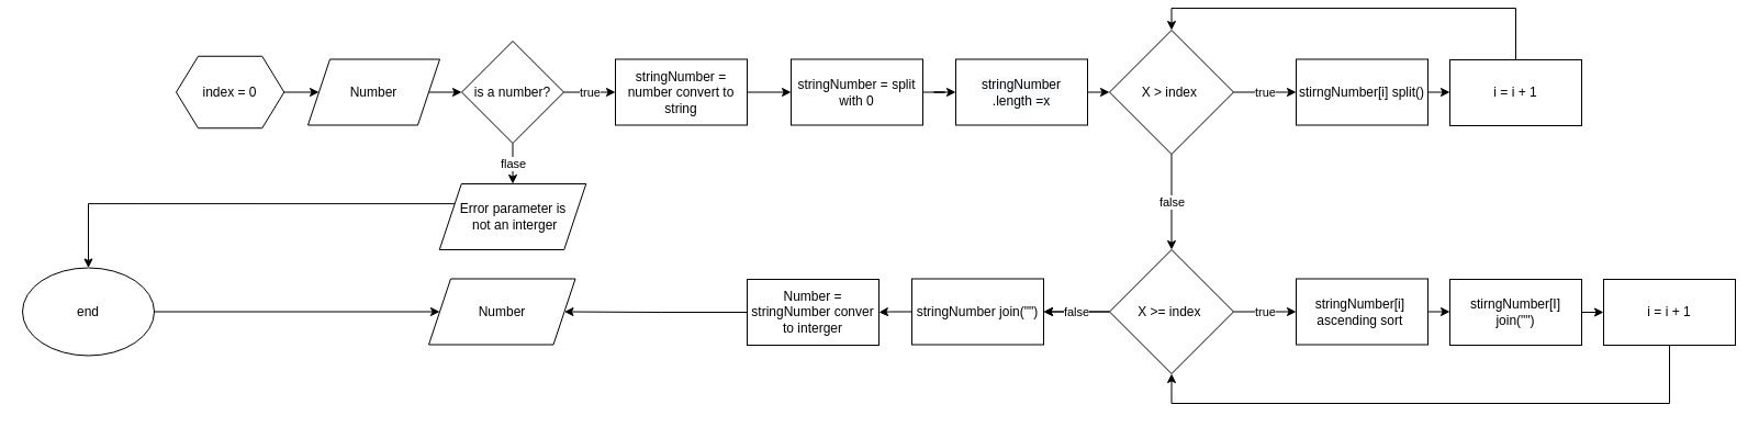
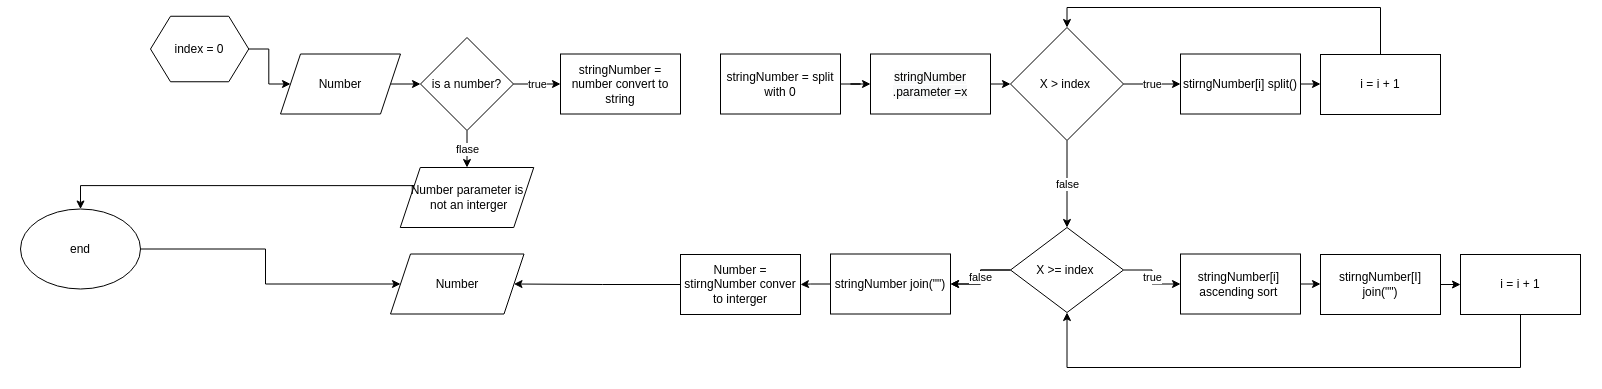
- <mxCell id="19" value="index = 0" style="shape=hexagon;perimeter=hexagonPerimeter2;whiteSpace=wrap;html=1;fixedSize=1;" vertex="1" parent="1"><mxGeometry x="160" y="43.75" width="98.25" height="65.5" as="geometry" /></mxCell>
+ <mxCell id="19" value="index = 0" style="shape=hexagon;perimeter=hexagonPerimeter2;whiteSpace=wrap;html=1;fixedSize=1;" vertex="1" parent="1"><mxGeometry x="150" y="8.75" width="98.25" height="65.5" as="geometry" /></mxCell>
- <mxCell id="7" style="edgeStyle=orthogonalEdgeStyle;rounded=0;orthogonalLoop=1;jettySize=auto;html=1;exitX=1;exitY=0.5;exitDx=0;exitDy=0;entryX=0;entryY=0.5;entryDx=0;entryDy=0;" edge="1" parent="1" source="8" target="10"><mxGeometry relative="1" as="geometry" /></mxCell>
- <mxCell id="17" value="&lt;meta charset=&quot;utf-8&quot;&gt;&lt;span style=&quot;color: rgb(0, 0, 0); font-family: helvetica; font-size: 12px; font-style: normal; font-weight: 400; letter-spacing: normal; text-align: center; text-indent: 0px; text-transform: none; word-spacing: 0px; background-color: rgb(248, 249, 250); display: inline; float: none;&quot;&gt;stringNumber&lt;/span&gt;&lt;br style=&quot;color: rgb(0, 0, 0); font-family: helvetica; font-size: 12px; font-style: normal; font-weight: 400; letter-spacing: normal; text-align: center; text-indent: 0px; text-transform: none; word-spacing: 0px; background-color: rgb(248, 249, 250);&quot;&gt;&lt;span style=&quot;color: rgb(0, 0, 0); font-family: helvetica; font-size: 12px; font-style: normal; font-weight: 400; letter-spacing: normal; text-align: center; text-indent: 0px; text-transform: none; word-spacing: 0px; background-color: rgb(248, 249, 250); display: inline; float: none;&quot;&gt;.length =x&lt;/span&gt;" style="rounded=0;whiteSpace=wrap;html=1;" vertex="1" parent="1"><mxGeometry x="870" y="46.5" width="120" height="60" as="geometry" /></mxCell>
+ <mxCell id="17" value="&lt;meta charset=&quot;utf-8&quot;&gt;&lt;span style=&quot;color: rgb(0, 0, 0); font-family: helvetica; font-size: 12px; font-style: normal; font-weight: 400; letter-spacing: normal; text-align: center; text-indent: 0px; text-transform: none; word-spacing: 0px; background-color: rgb(248, 249, 250); display: inline; float: none;&quot;&gt;stringNumber&lt;/span&gt;&lt;br style=&quot;color: rgb(0, 0, 0); font-family: helvetica; font-size: 12px; font-style: normal; font-weight: 400; letter-spacing: normal; text-align: center; text-indent: 0px; text-transform: none; word-spacing: 0px; background-color: rgb(248, 249, 250);&quot;&gt;&lt;span style=&quot;color: rgb(0, 0, 0); font-family: helvetica; font-size: 12px; font-style: normal; font-weight: 400; letter-spacing: normal; text-align: center; text-indent: 0px; text-transform: none; word-spacing: 0px; background-color: rgb(248, 249, 250); display: inline; float: none;&quot;&gt;.parameter =x&lt;/span&gt;" style="rounded=0;whiteSpace=wrap;html=1;" vertex="1" parent="1"><mxGeometry x="870" y="46.5" width="120" height="60" as="geometry" /></mxCell>
- <mxCell id="37" value="Error parameter is&lt;br&gt;&amp;nbsp;not an interger" style="shape=parallelogram;perimeter=parallelogramPerimeter;whiteSpace=wrap;html=1;fixedSize=1;" vertex="1" parent="1"><mxGeometry x="399.75" y="160" width="133.5" height="60" as="geometry" /></mxCell>
+ <mxCell id="37" value="Number parameter is&lt;br&gt;&amp;nbsp;not an interger" style="shape=parallelogram;perimeter=parallelogramPerimeter;whiteSpace=wrap;html=1;fixedSize=1;" vertex="1" parent="1"><mxGeometry x="399.75" y="160" width="133.5" height="60" as="geometry" /></mxCell>
- <mxCell id="40" value="end" style="ellipse;whiteSpace=wrap;html=1;" vertex="1" parent="1"><mxGeometry x="20" y="236.5" width="120" height="80" as="geometry" /></mxCell>
+ <mxCell id="40" value="end" style="ellipse;whiteSpace=wrap;html=1;" vertex="1" parent="1"><mxGeometry x="20" y="201.5" width="120" height="80" as="geometry" /></mxCell>
- <mxCell id="25" value="X &amp;gt;= index&amp;nbsp;" style="rhombus;whiteSpace=wrap;html=1;" vertex="1" parent="1"><mxGeometry x="1010" y="220" width="113" height="113" as="geometry" /></mxCell>
+ <mxCell id="25" value="X &amp;gt;= index&amp;nbsp;" style="rhombus;whiteSpace=wrap;html=1;" vertex="1" parent="1"><mxGeometry x="1010" y="220" width="113" height="85" as="geometry" /></mxCell>
- <mxCell id="35" value="Number = stringNumber conver to interger" style="rounded=0;whiteSpace=wrap;html=1;" vertex="1" parent="1"><mxGeometry x="680" y="247" width="120" height="60" as="geometry" /></mxCell>
+ <mxCell id="35" value="Number = stirngNumber conver to interger" style="rounded=0;whiteSpace=wrap;html=1;" vertex="1" parent="1"><mxGeometry x="680" y="247" width="120" height="60" as="geometry" /></mxCell>
